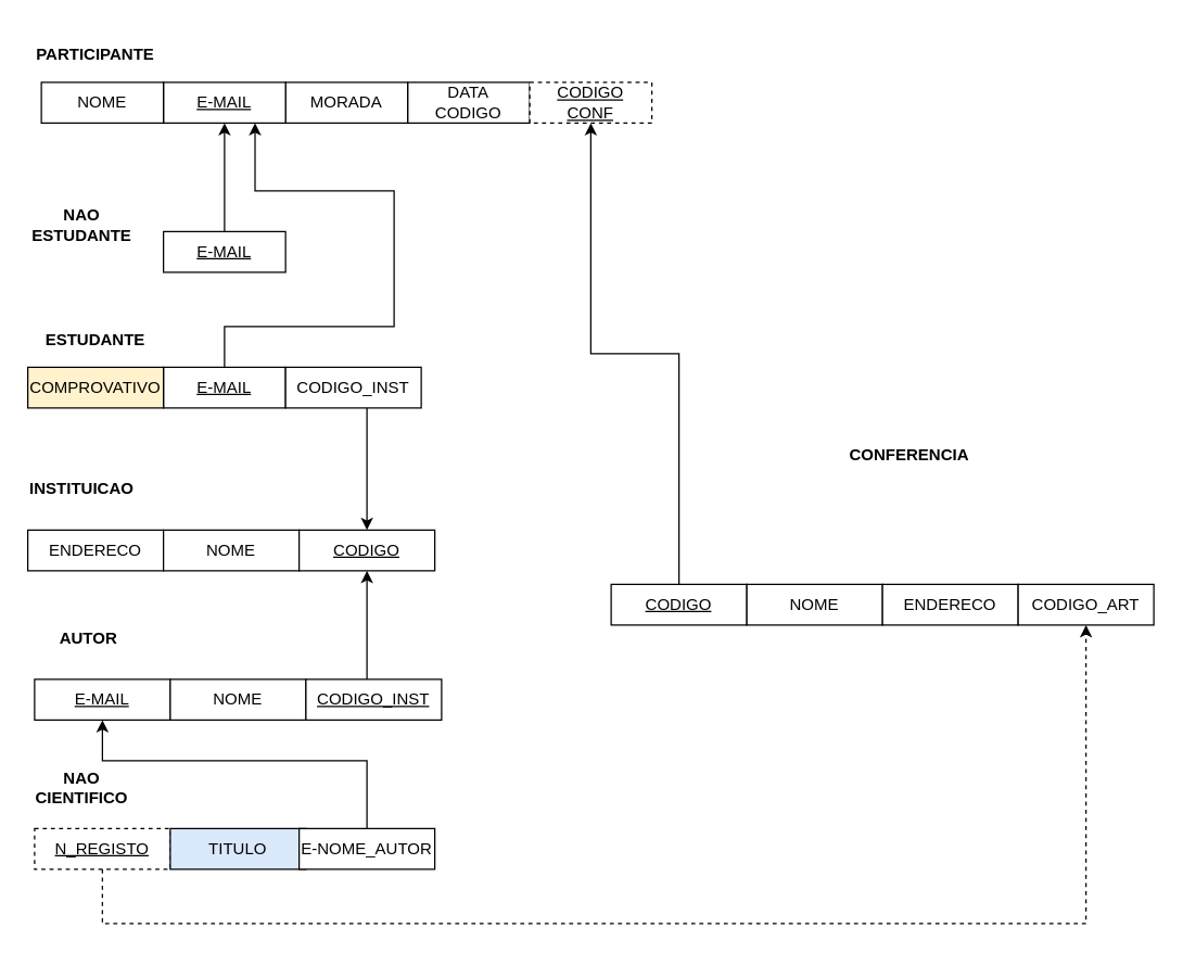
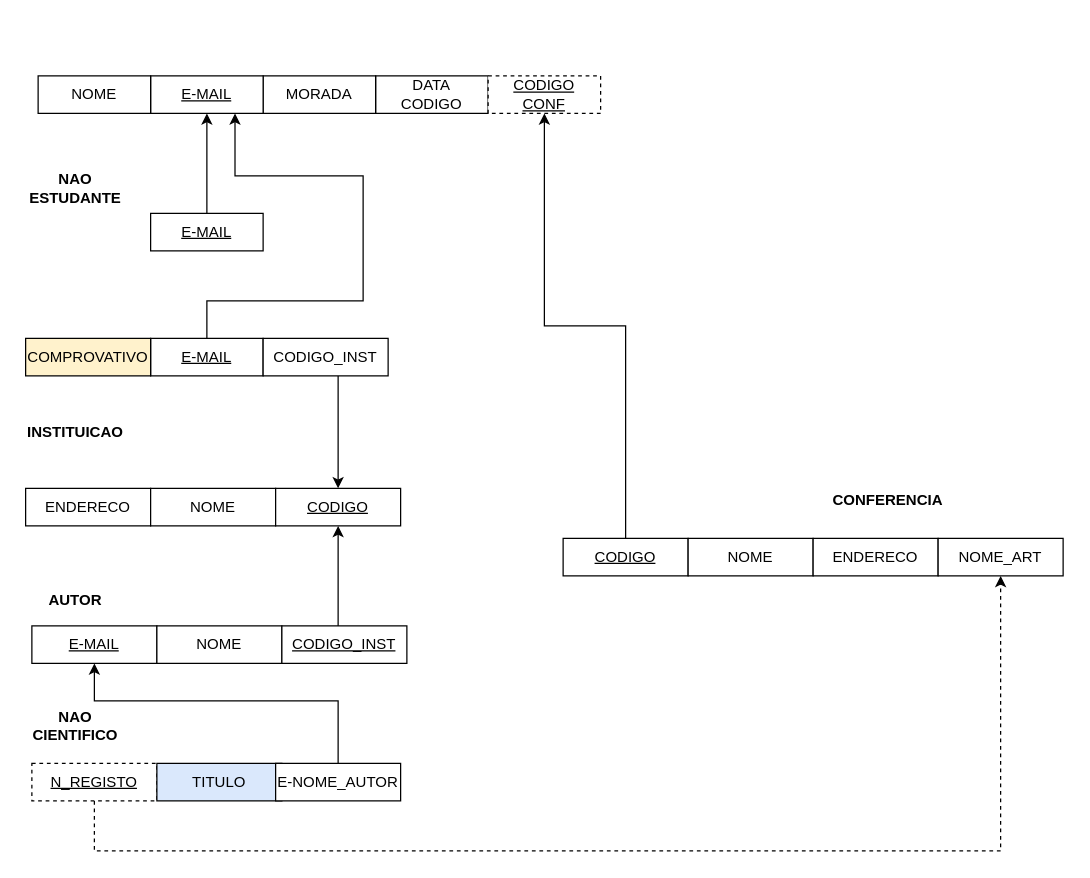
- <mxCell id="8" value="&lt;b&gt;PARTICIPANTE&lt;/b&gt;" style="text;html=1;strokeColor=none;fillColor=none;align=center;verticalAlign=middle;whiteSpace=wrap;rounded=0;" vertex="1" parent="1"><mxGeometry x="30" y="20" width="80" height="40" as="geometry" /></mxCell>
- <mxCell id="9" value="&lt;b&gt;NAO ESTUDANTE&lt;/b&gt;" style="text;html=1;strokeColor=none;fillColor=none;align=center;verticalAlign=middle;whiteSpace=wrap;rounded=0;" vertex="1" parent="1"><mxGeometry x="20" y="145" width="80" height="40" as="geometry" /></mxCell>
+ <mxCell id="9" value="&lt;b&gt;NAO ESTUDANTE&lt;/b&gt;" style="text;html=1;strokeColor=none;fillColor=none;align=center;verticalAlign=middle;whiteSpace=wrap;rounded=0;" vertex="1" parent="1"><mxGeometry x="20" y="130" width="80" height="40" as="geometry" /></mxCell>
- <mxCell id="10" value="&lt;b&gt;ESTUDANTE&lt;/b&gt;" style="text;html=1;strokeColor=none;fillColor=none;align=center;verticalAlign=middle;whiteSpace=wrap;rounded=0;" vertex="1" parent="1"><mxGeometry x="30" y="230" width="80" height="40" as="geometry" /></mxCell>
- <mxCell id="14" value="&lt;b&gt;CONFERENCIA&lt;br&gt;&lt;/b&gt;" style="text;html=1;strokeColor=none;fillColor=none;align=center;verticalAlign=middle;whiteSpace=wrap;rounded=0;" vertex="1" parent="1"><mxGeometry x="630" y="315" width="80" height="40" as="geometry" /></mxCell>
+ <mxCell id="14" value="&lt;b&gt;CONFERENCIA&lt;br&gt;&lt;/b&gt;" style="text;html=1;strokeColor=none;fillColor=none;align=center;verticalAlign=middle;whiteSpace=wrap;rounded=0;" vertex="1" parent="1"><mxGeometry x="670" y="380" width="80" height="40" as="geometry" /></mxCell>
- <mxCell id="11" value="&lt;b&gt;INSTITUICAO&lt;/b&gt;" style="text;html=1;strokeColor=none;fillColor=none;align=center;verticalAlign=middle;whiteSpace=wrap;rounded=0;" vertex="1" parent="1"><mxGeometry x="20" y="340" width="80" height="40" as="geometry" /></mxCell>
+ <mxCell id="11" value="&lt;b&gt;INSTITUICAO&lt;/b&gt;" style="text;html=1;strokeColor=none;fillColor=none;align=center;verticalAlign=middle;whiteSpace=wrap;rounded=0;" vertex="1" parent="1"><mxGeometry x="20" y="325" width="80" height="40" as="geometry" /></mxCell>
- <mxCell id="37" value="CODIGO_ART" style="rounded=0;whiteSpace=wrap;html=1;" vertex="1" parent="1"><mxGeometry x="750" y="430" width="100" height="30" as="geometry" /></mxCell>
+ <mxCell id="37" value="NOME_ART" style="rounded=0;whiteSpace=wrap;html=1;" vertex="1" parent="1"><mxGeometry x="750" y="430" width="100" height="30" as="geometry" /></mxCell>
- <mxCell id="12" value="&lt;b&gt;AUTOR&lt;/b&gt;" style="text;html=1;strokeColor=none;fillColor=none;align=center;verticalAlign=middle;whiteSpace=wrap;rounded=0;" vertex="1" parent="1"><mxGeometry x="25" y="450" width="80" height="40" as="geometry" /></mxCell>
+ <mxCell id="12" value="&lt;b&gt;AUTOR&lt;/b&gt;" style="text;html=1;strokeColor=none;fillColor=none;align=center;verticalAlign=middle;whiteSpace=wrap;rounded=0;" vertex="1" parent="1"><mxGeometry x="20" y="460" width="80" height="40" as="geometry" /></mxCell>
